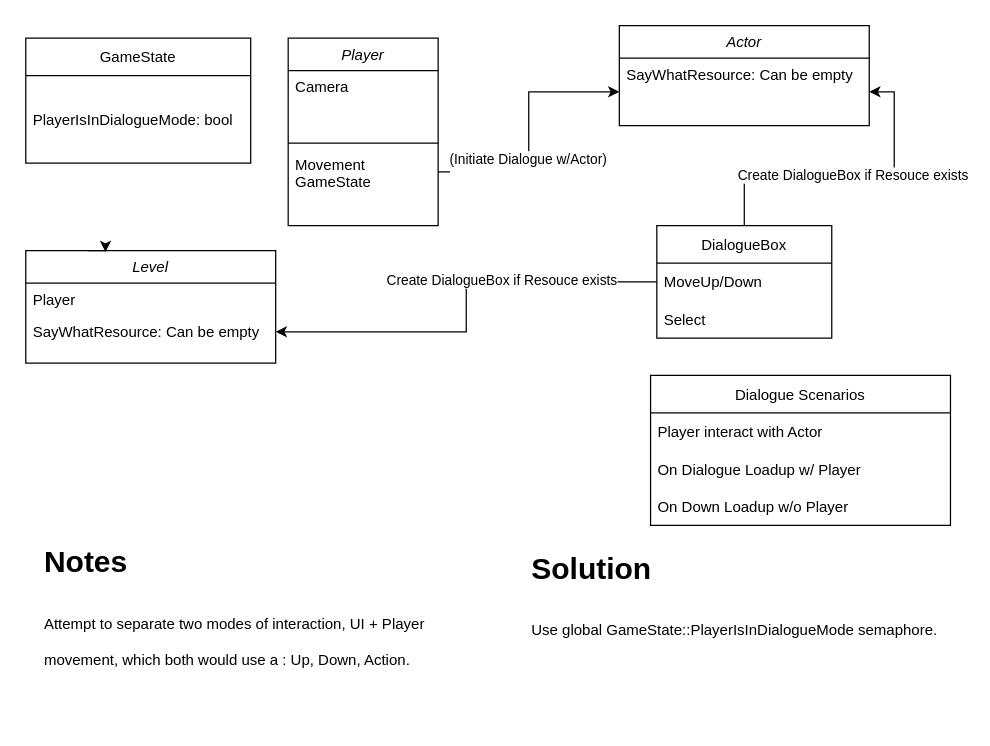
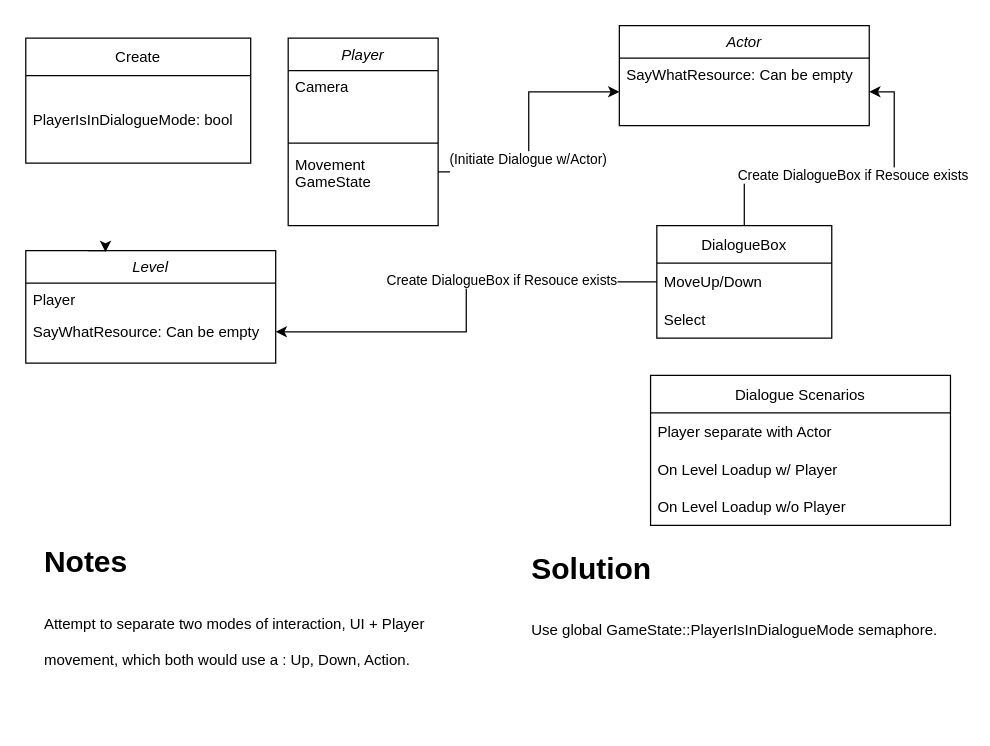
- <mxCell id="9" value="GameState" style="swimlane;fontStyle=0;childLayout=stackLayout;horizontal=1;startSize=30;horizontalStack=0;resizeParent=1;resizeParentMax=0;resizeLast=0;collapsible=1;marginBottom=0;" vertex="1" parent="1"><mxGeometry x="20" y="30" width="180" height="100" as="geometry" /></mxCell>
+ <mxCell id="9" value="Create" style="swimlane;fontStyle=0;childLayout=stackLayout;horizontal=1;startSize=30;horizontalStack=0;resizeParent=1;resizeParentMax=0;resizeLast=0;collapsible=1;marginBottom=0;" vertex="1" parent="1"><mxGeometry x="20" y="30" width="180" height="100" as="geometry" /></mxCell>
- <mxCell id="15" value="Player interact with Actor" style="text;strokeColor=none;fillColor=none;align=left;verticalAlign=middle;spacingLeft=4;spacingRight=4;overflow=hidden;points=[[0,0.5],[1,0.5]];portConstraint=eastwest;rotatable=0;" vertex="1" parent="14"><mxGeometry y="30" width="240" height="30" as="geometry" /></mxCell>
+ <mxCell id="15" value="Player separate with Actor" style="text;strokeColor=none;fillColor=none;align=left;verticalAlign=middle;spacingLeft=4;spacingRight=4;overflow=hidden;points=[[0,0.5],[1,0.5]];portConstraint=eastwest;rotatable=0;" vertex="1" parent="14"><mxGeometry y="30" width="240" height="30" as="geometry" /></mxCell>
- <mxCell id="16" value="On Dialogue Loadup w/ Player" style="text;strokeColor=none;fillColor=none;align=left;verticalAlign=middle;spacingLeft=4;spacingRight=4;overflow=hidden;points=[[0,0.5],[1,0.5]];portConstraint=eastwest;rotatable=0;" vertex="1" parent="14"><mxGeometry y="60" width="240" height="30" as="geometry" /></mxCell>
+ <mxCell id="16" value="On Level Loadup w/ Player" style="text;strokeColor=none;fillColor=none;align=left;verticalAlign=middle;spacingLeft=4;spacingRight=4;overflow=hidden;points=[[0,0.5],[1,0.5]];portConstraint=eastwest;rotatable=0;" vertex="1" parent="14"><mxGeometry y="60" width="240" height="30" as="geometry" /></mxCell>
- <mxCell id="17" value="On Down Loadup w/o Player" style="text;strokeColor=none;fillColor=none;align=left;verticalAlign=middle;spacingLeft=4;spacingRight=4;overflow=hidden;points=[[0,0.5],[1,0.5]];portConstraint=eastwest;rotatable=0;" vertex="1" parent="14"><mxGeometry y="90" width="240" height="30" as="geometry" /></mxCell>
+ <mxCell id="17" value="On Level Loadup w/o Player" style="text;strokeColor=none;fillColor=none;align=left;verticalAlign=middle;spacingLeft=4;spacingRight=4;overflow=hidden;points=[[0,0.5],[1,0.5]];portConstraint=eastwest;rotatable=0;" vertex="1" parent="14"><mxGeometry y="90" width="240" height="30" as="geometry" /></mxCell>
